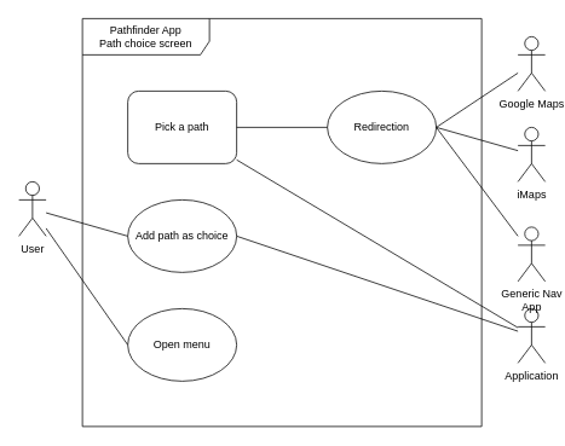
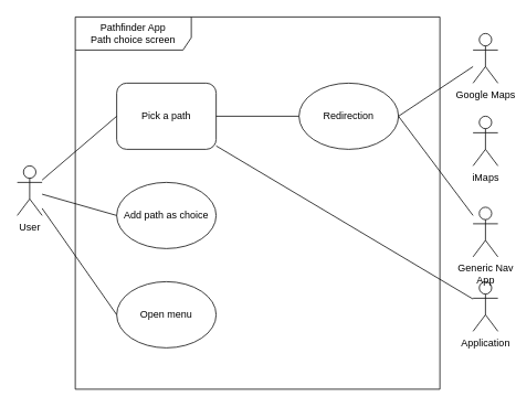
- <mxCell id="17" style="edgeStyle=none;rounded=0;orthogonalLoop=1;jettySize=auto;html=1;entryX=1;entryY=0.5;entryDx=0;entryDy=0;endArrow=none;endFill=0;" edge="1" parent="1" source="18" target="14"><mxGeometry relative="1" as="geometry" /></mxCell>
+ <mxCell id="3" style="edgeStyle=none;rounded=0;orthogonalLoop=1;jettySize=auto;html=1;entryX=0;entryY=0.5;entryDx=0;entryDy=0;endArrow=none;endFill=0;" edge="1" parent="1" source="6" target="11"><mxGeometry relative="1" as="geometry" /></mxCell>
- <mxCell id="7" style="edgeStyle=none;rounded=0;orthogonalLoop=1;jettySize=auto;html=1;entryX=1;entryY=0.5;entryDx=0;entryDy=0;endArrow=none;endFill=0;" edge="1" parent="1" source="9" target="12"><mxGeometry relative="1" as="geometry" /></mxCell>
